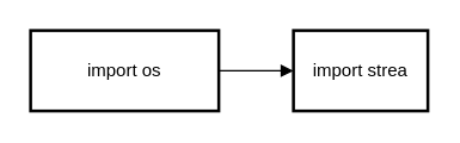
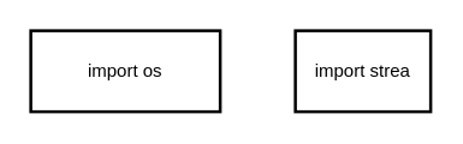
- <mxCell id="4" value="" style="curved=1;startArrow=none;endArrow=block;exitX=1;exitY=0.5;entryX=0;entryY=0.5;" edge="1" parent="1" source="2" target="3"><mxGeometry relative="1" as="geometry"><Array as="points" /></mxGeometry></mxCell>
